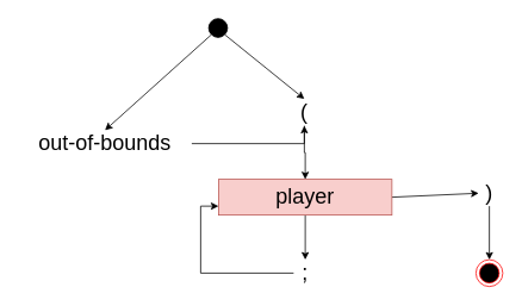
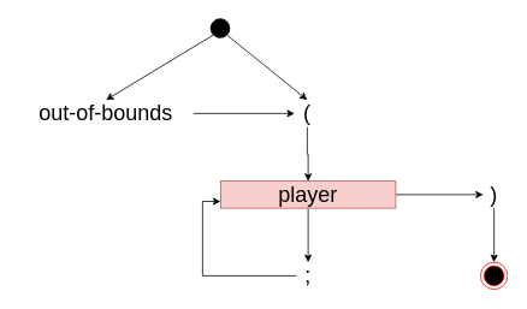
- <mxCell id="7" value="out-of-bounds" style="text;html=1;align=center;verticalAlign=middle;whiteSpace=wrap;rounded=0;fontSize=24;" vertex="1" parent="1"><mxGeometry x="20" y="145" width="194" height="30" as="geometry" /></mxCell>
+ <mxCell id="7" value="out-of-bounds" style="text;html=1;align=center;verticalAlign=middle;whiteSpace=wrap;rounded=0;fontSize=24;" vertex="1" parent="1"><mxGeometry x="20" y="110" width="194" height="30" as="geometry" /></mxCell>
- <mxCell id="10" value="player" style="text;html=1;align=center;verticalAlign=middle;whiteSpace=wrap;rounded=0;fontSize=24;fillColor=#f8cecc;strokeColor=#b85450;" vertex="1" parent="1"><mxGeometry x="244" y="200" width="194" height="40" as="geometry" /></mxCell>
+ <mxCell id="10" value="player" style="text;html=1;align=center;verticalAlign=middle;whiteSpace=wrap;rounded=0;fontSize=24;fillColor=#f8cecc;strokeColor=#b85450;" vertex="1" parent="1"><mxGeometry x="244" y="200" width="194" height="30" as="geometry" /></mxCell>
